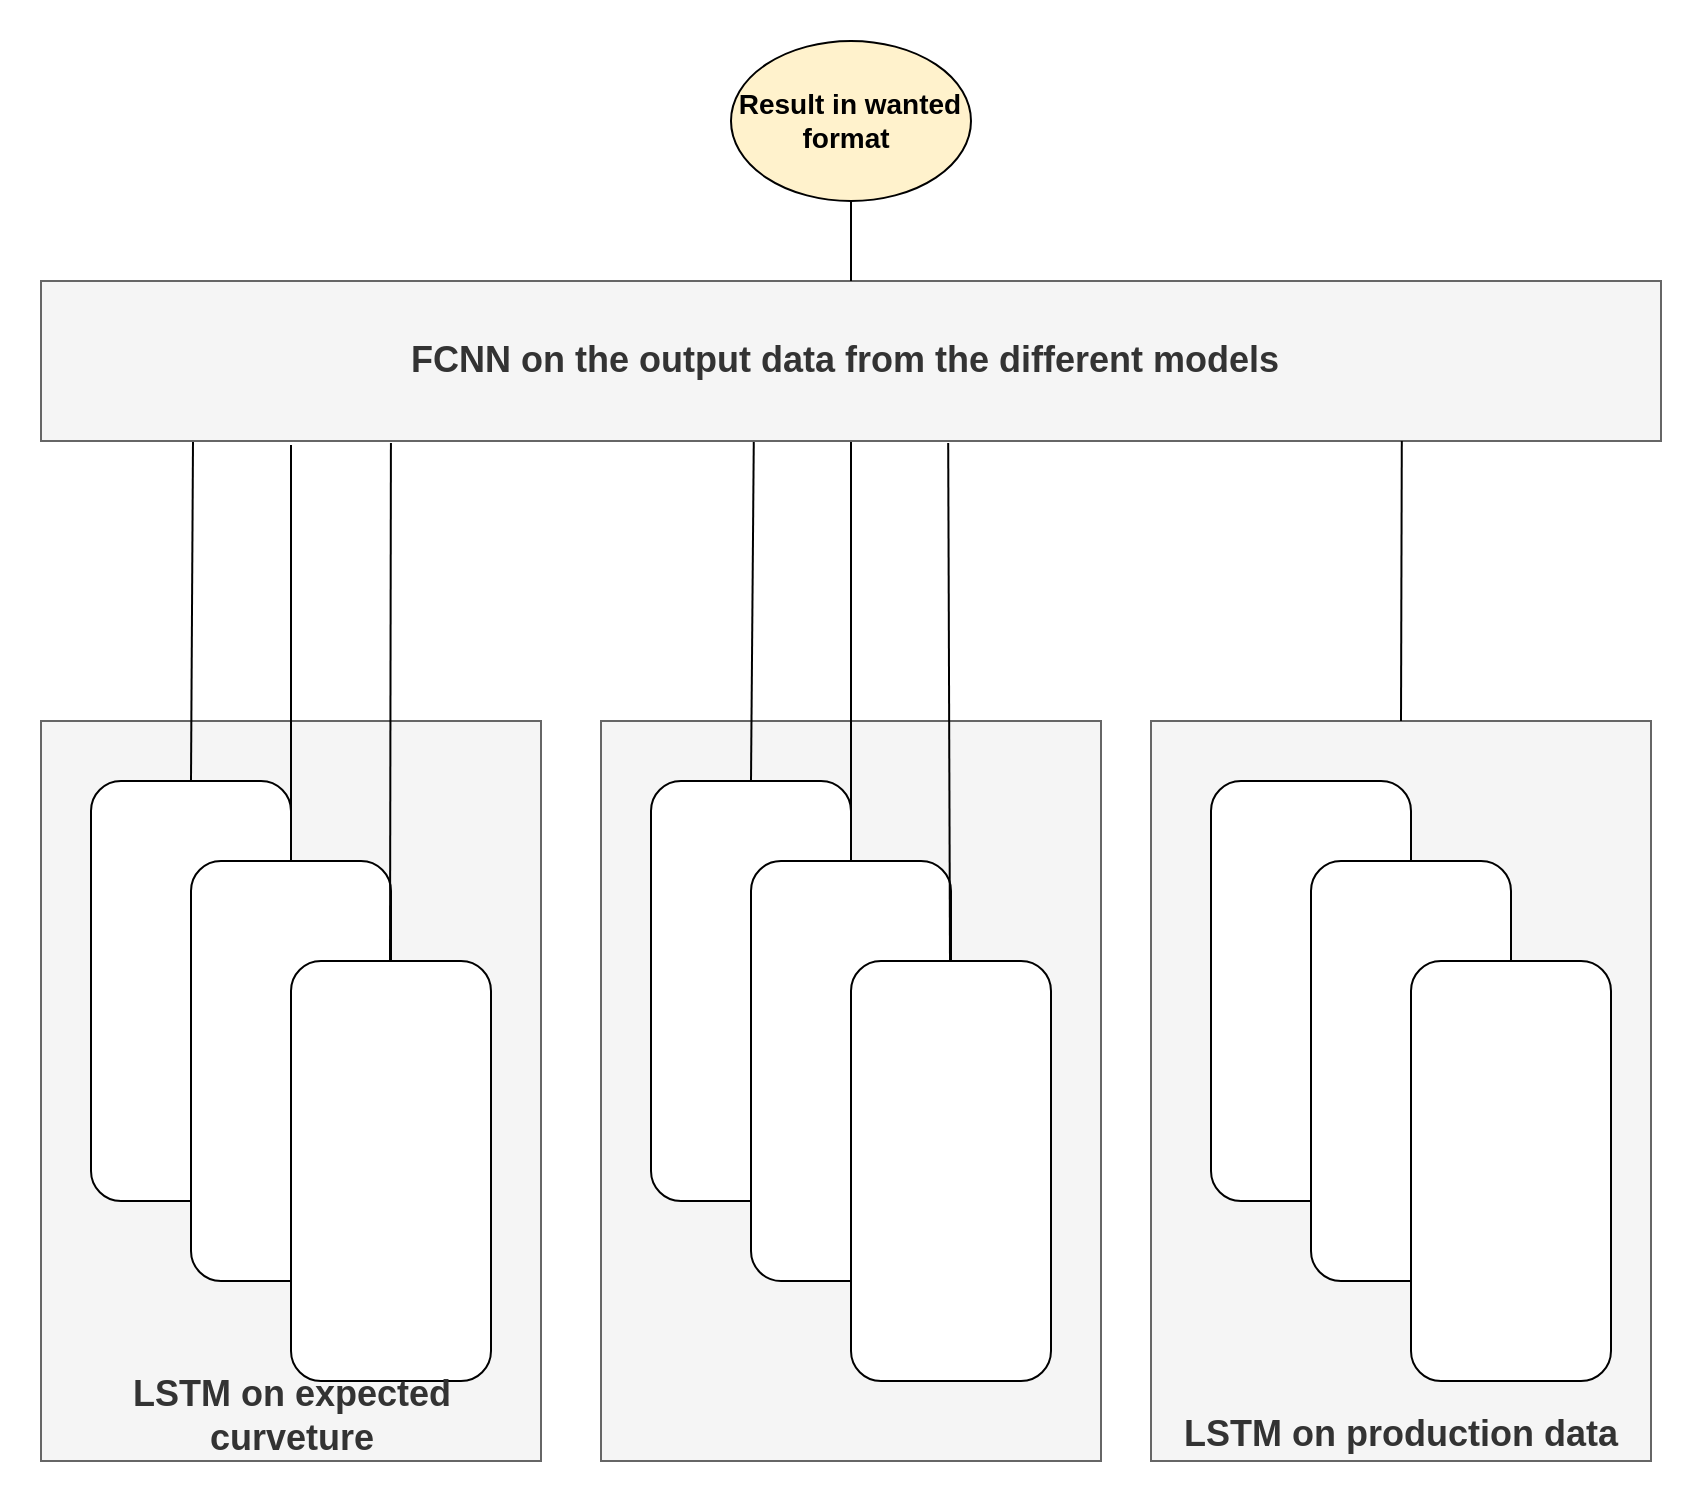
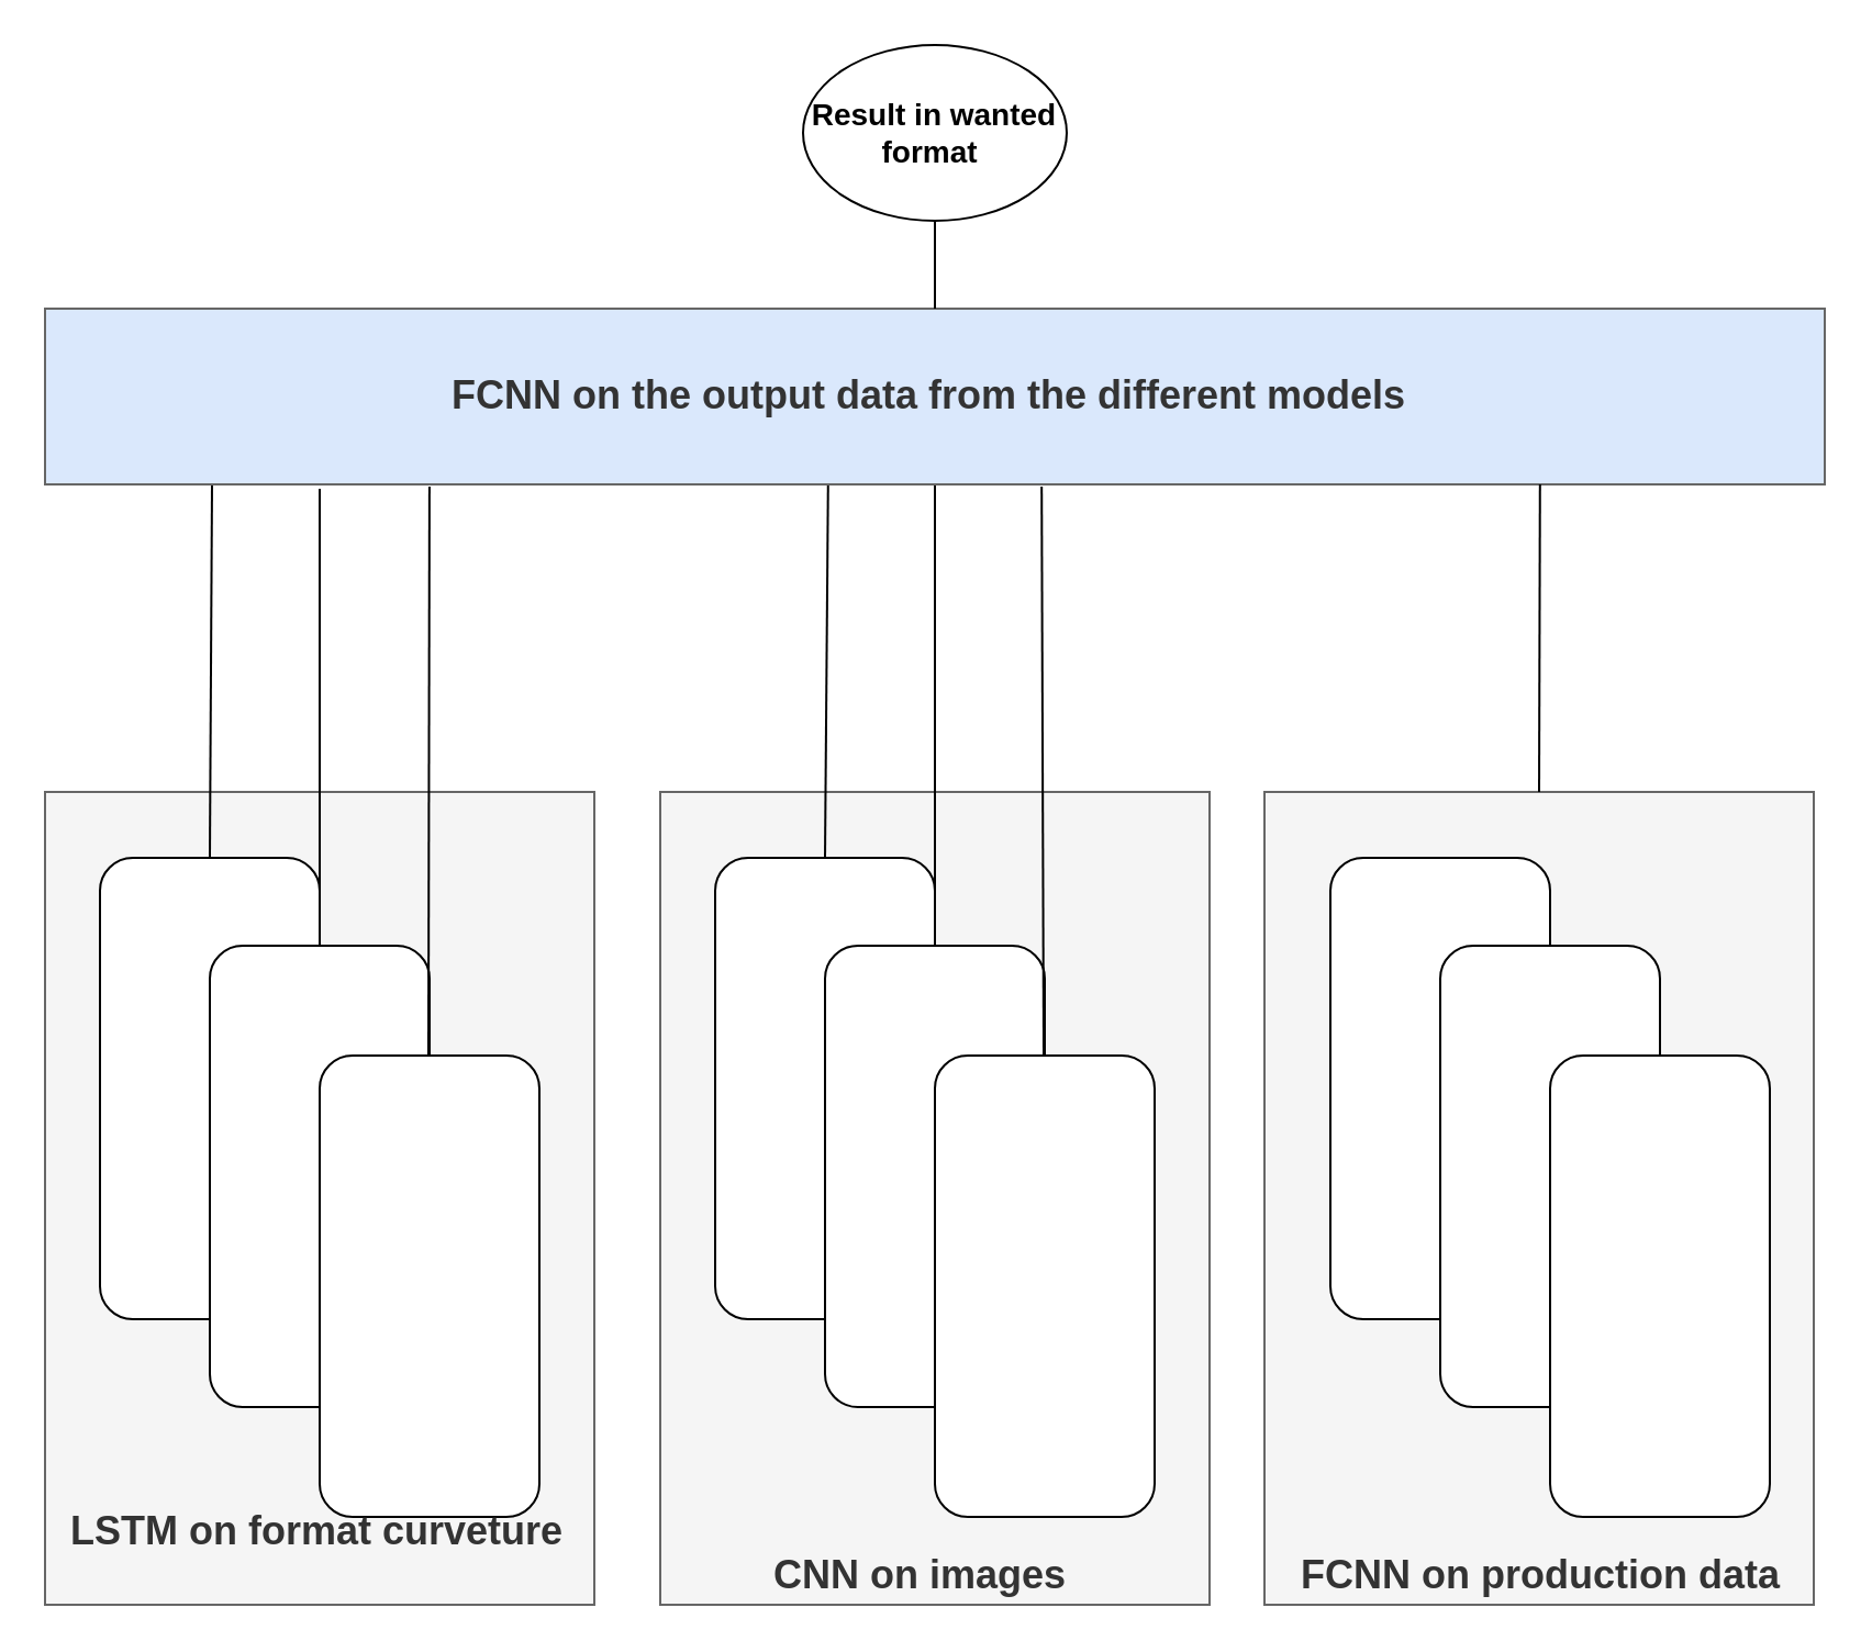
- <mxCell id="28" value="Result in wanted format&amp;nbsp;" style="ellipse;whiteSpace=wrap;html=1;fontStyle=1;fontSize=14;fillColor=#fff2cc;" vertex="1" parent="1"><mxGeometry x="365" y="20" width="120" height="80" as="geometry" /></mxCell>
+ <mxCell id="28" value="Result in wanted format&amp;nbsp;" style="ellipse;whiteSpace=wrap;html=1;fontStyle=1;fontSize=14;" vertex="1" parent="1"><mxGeometry x="365" y="20" width="120" height="80" as="geometry" /></mxCell>
- <mxCell id="24" value="&lt;div&gt;&lt;font style=&quot;font-size: 18px&quot;&gt;&lt;b&gt;FCNN on the output data from the different models&amp;nbsp;&lt;/b&gt;&lt;/font&gt;&lt;/div&gt;" style="rounded=0;whiteSpace=wrap;html=1;fillColor=#f5f5f5;strokeColor=#666666;fontColor=#333333;align=center;" vertex="1" parent="23"><mxGeometry width="810.0" height="80.0" as="geometry" /></mxCell>
+ <mxCell id="24" value="&lt;div&gt;&lt;font style=&quot;font-size: 18px&quot;&gt;&lt;b&gt;FCNN on the output data from the different models&amp;nbsp;&lt;/b&gt;&lt;/font&gt;&lt;/div&gt;" style="rounded=0;whiteSpace=wrap;html=1;fillColor=#dae8fc;strokeColor=#666666;fontColor=#333333;align=center;" vertex="1" parent="23"><mxGeometry width="810.0" height="80.0" as="geometry" /></mxCell>
- <mxCell id="14" value="&lt;div style=&quot;text-align: center&quot;&gt;&lt;span style=&quot;font-size: 18px&quot;&gt;&lt;font color=&quot;#333333&quot; face=&quot;helvetica&quot;&gt;&lt;b&gt;LSTM on expected curveture&lt;/b&gt;&lt;/font&gt;&lt;/span&gt;&lt;/div&gt;" style="text;whiteSpace=wrap;html=1;" vertex="1" parent="1"><mxGeometry x="30" y="680" width="230" height="30" as="geometry" /></mxCell>
+ <mxCell id="14" value="&lt;div style=&quot;text-align: center&quot;&gt;&lt;span style=&quot;font-size: 18px&quot;&gt;&lt;font color=&quot;#333333&quot; face=&quot;helvetica&quot;&gt;&lt;b&gt;LSTM on format curveture&lt;/b&gt;&lt;/font&gt;&lt;/span&gt;&lt;/div&gt;" style="text;whiteSpace=wrap;html=1;" vertex="1" parent="1"><mxGeometry x="30" y="680" width="230" height="30" as="geometry" /></mxCell>
- <mxCell id="22" value="&lt;b style=&quot;color: rgb(51 , 51 , 51) ; font-family: &amp;#34;helvetica&amp;#34; ; font-style: normal ; letter-spacing: normal ; text-align: center ; text-indent: 0px ; text-transform: none ; word-spacing: 0px ; font-size: 18px&quot;&gt;LSTM on production data&lt;/b&gt;" style="text;whiteSpace=wrap;html=1;" vertex="1" parent="1"><mxGeometry x="590" y="700" width="240" height="30" as="geometry" /></mxCell>
+ <mxCell id="22" value="&lt;b style=&quot;color: rgb(51 , 51 , 51) ; font-family: &amp;#34;helvetica&amp;#34; ; font-style: normal ; letter-spacing: normal ; text-align: center ; text-indent: 0px ; text-transform: none ; word-spacing: 0px ; font-size: 18px&quot;&gt;FCNN on production data&lt;/b&gt;" style="text;whiteSpace=wrap;html=1;" vertex="1" parent="1"><mxGeometry x="590" y="700" width="240" height="30" as="geometry" /></mxCell>
+ <mxCell id="6" value="&lt;b style=&quot;color: rgb(51, 51, 51); font-family: helvetica; font-style: normal; letter-spacing: normal; text-align: center; text-indent: 0px; text-transform: none; word-spacing: 0px; font-size: 18px;&quot;&gt;CNN on images&lt;/b&gt;" style="text;whiteSpace=wrap;html=1;" vertex="1" parent="1"><mxGeometry x="350" y="700" width="160" height="30" as="geometry" /></mxCell>
